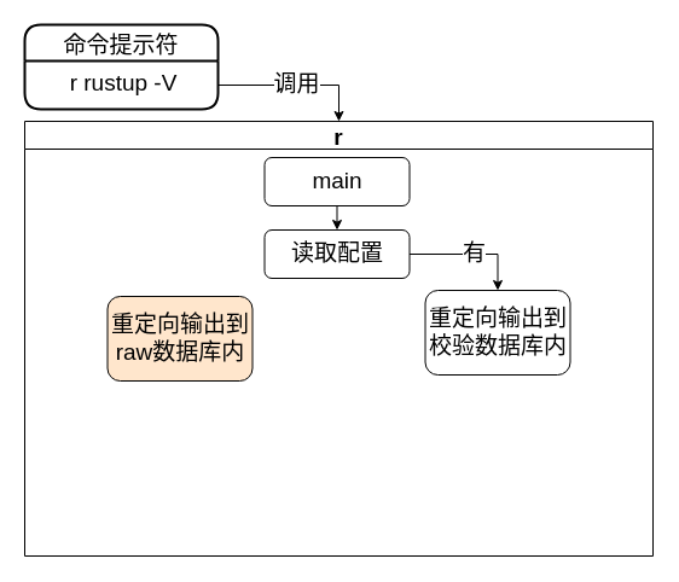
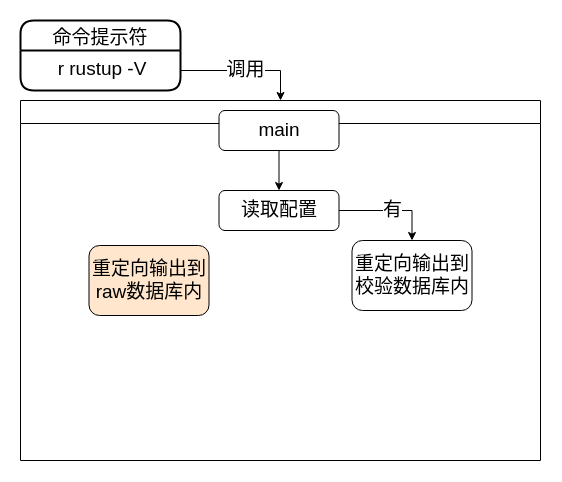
- <mxCell id="7" value="main" style="rounded=1;whiteSpace=wrap;html=1;fontSize=19;" vertex="1" parent="5"><mxGeometry x="198.5" y="30" width="120" height="40" as="geometry" /></mxCell>
+ <mxCell id="7" value="main" style="rounded=1;whiteSpace=wrap;html=1;fontSize=19;" vertex="1" parent="5"><mxGeometry x="198.5" y="10" width="120" height="40" as="geometry" /></mxCell>
